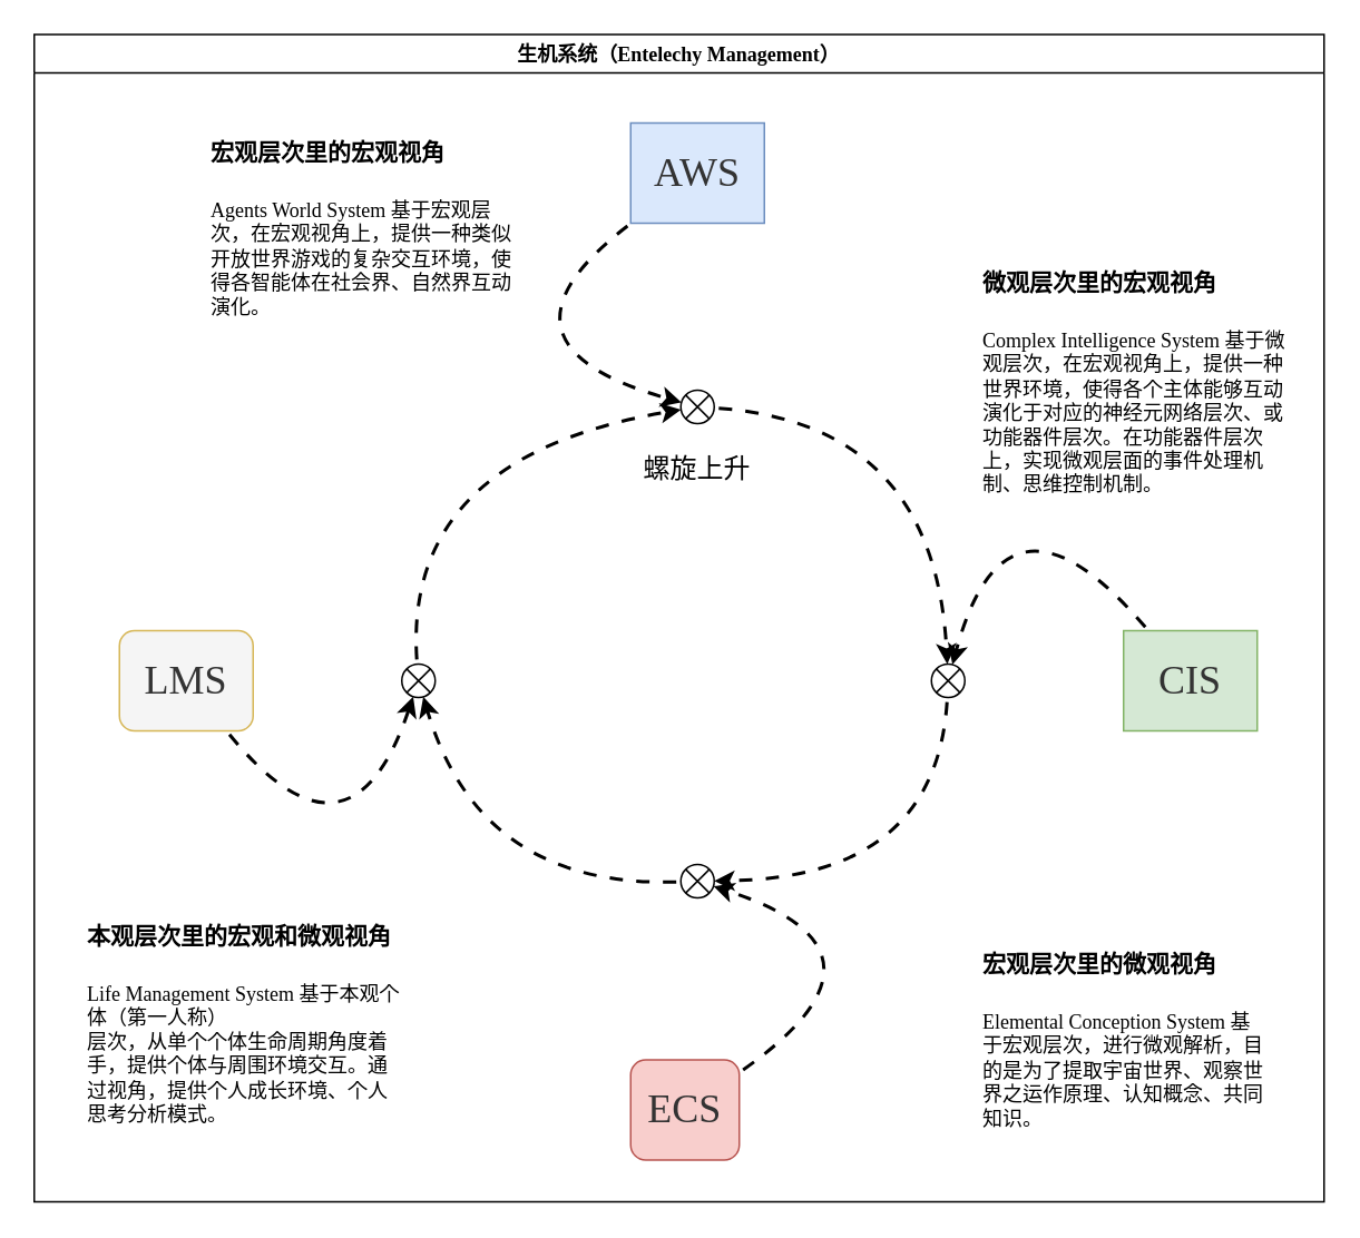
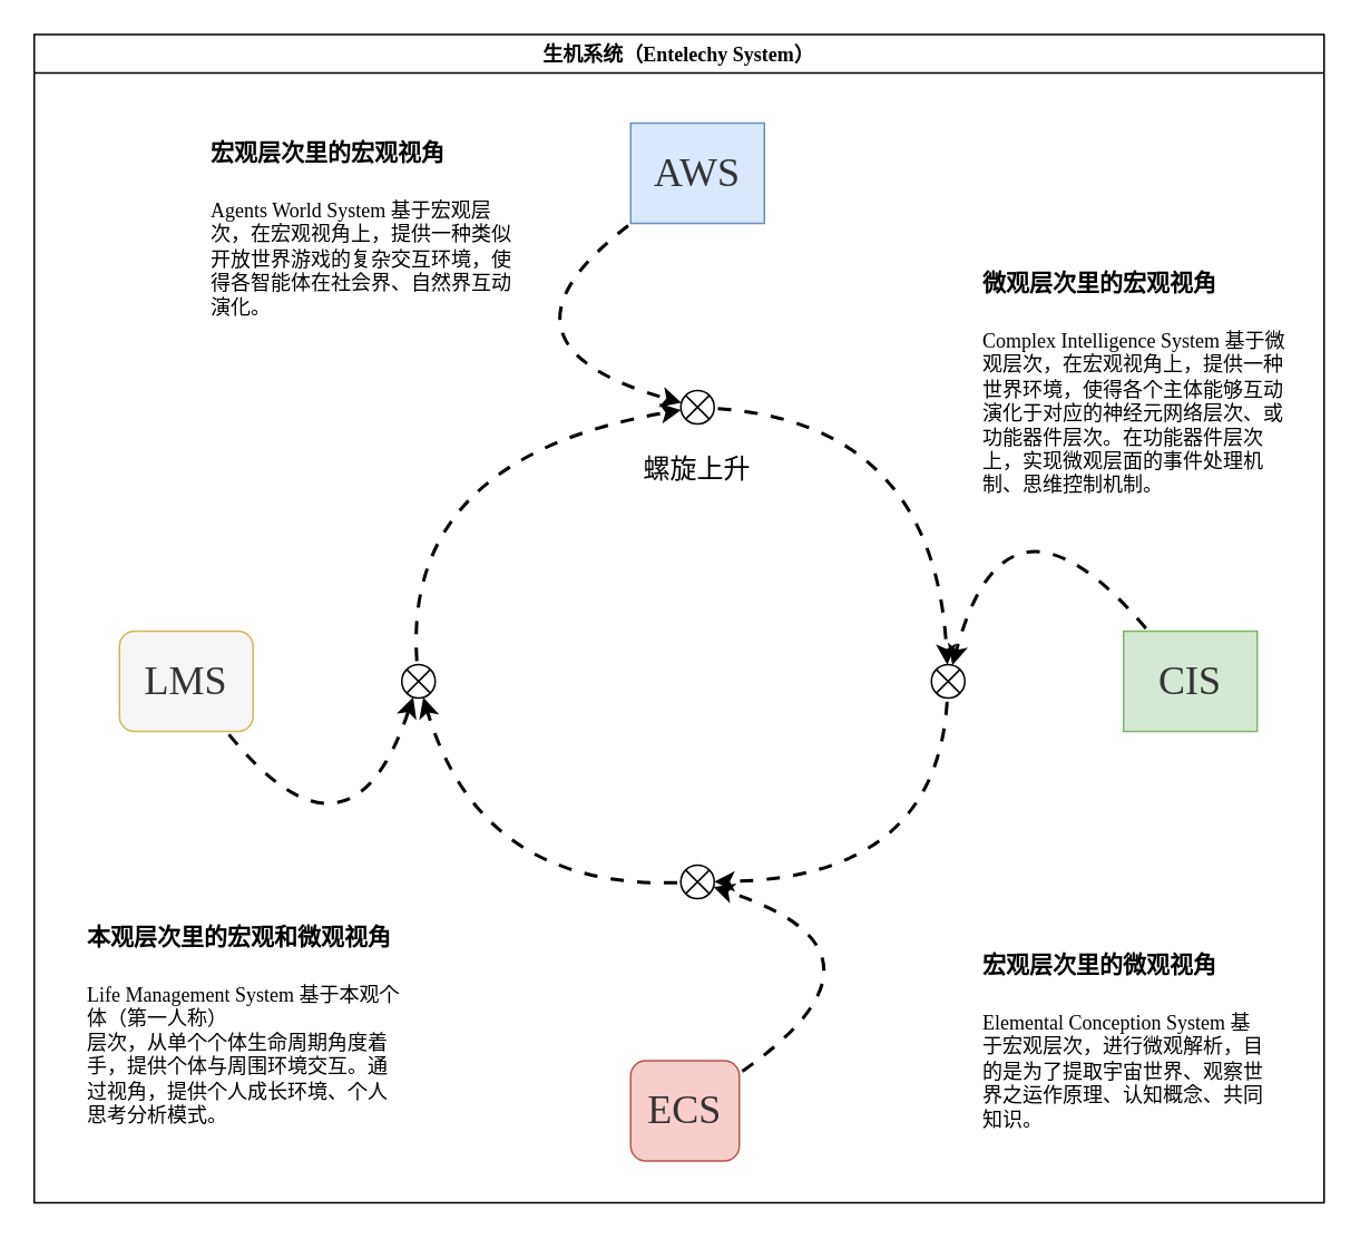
- <mxCell id="2" value="生机系统（Entelechy Management）" style="swimlane;fontFamily=Times New Roman;fontSize=12;movable=0;" parent="1" vertex="1"><mxGeometry x="20" y="20" width="772" height="699" as="geometry" /></mxCell>
+ <mxCell id="2" value="生机系统（Entelechy System）" style="swimlane;fontFamily=Times New Roman;fontSize=12;movable=0;" parent="1" vertex="1"><mxGeometry x="20" y="20" width="772" height="699" as="geometry" /></mxCell>
